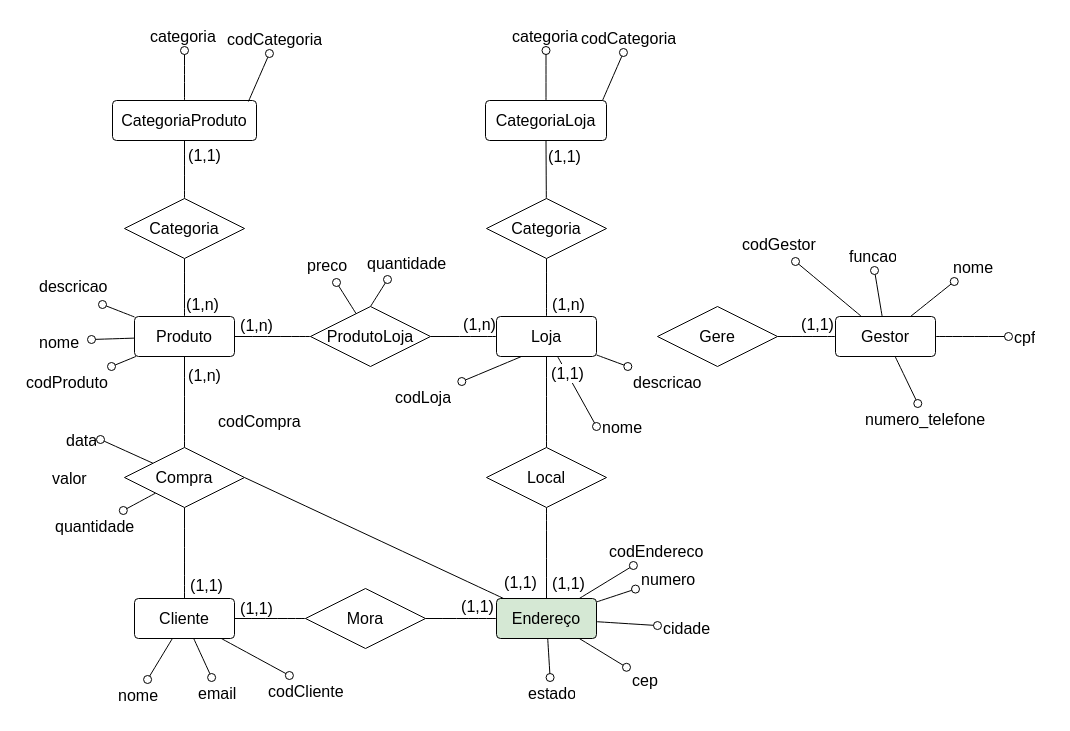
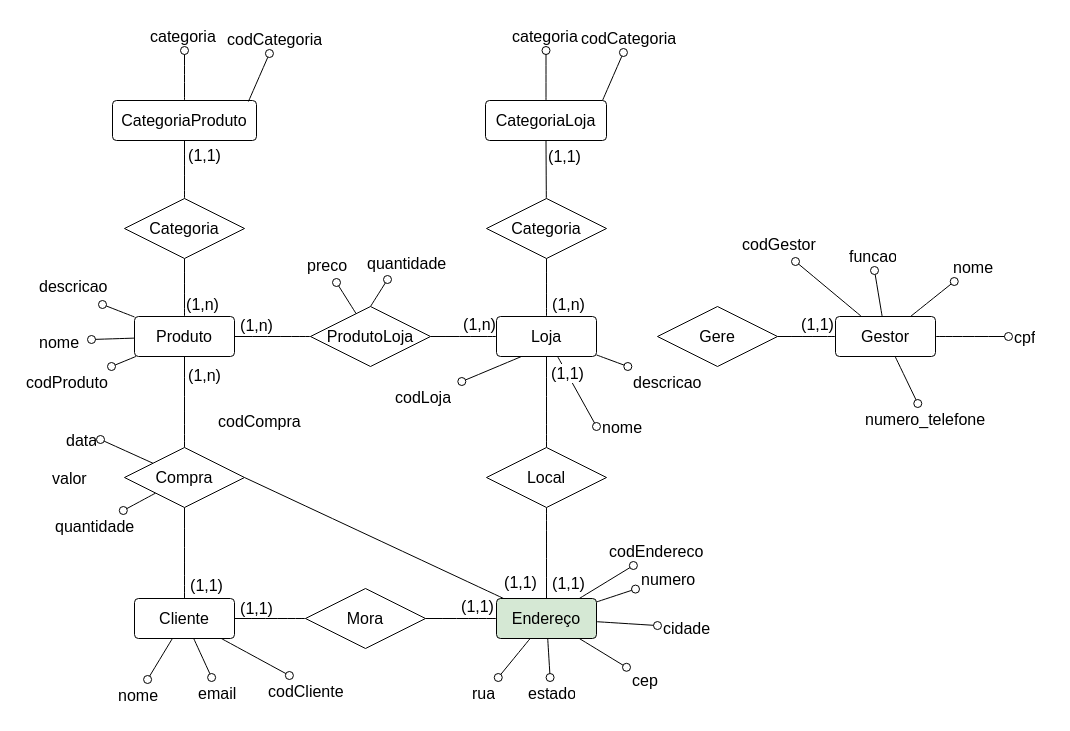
+ <mxCell id="33" style="edgeStyle=none;curved=1;rounded=0;orthogonalLoop=1;jettySize=auto;html=1;fontSize=12;startSize=8;endSize=8;endArrow=oval;endFill=0;" parent="1" source="34" target="67" edge="1"><mxGeometry relative="1" as="geometry" /></mxCell>
+ <mxCell id="67" value="rua" style="text;strokeColor=none;fillColor=none;spacingLeft=4;spacingRight=4;overflow=hidden;rotatable=0;points=[[0,0.5],[1,0.5]];portConstraint=eastwest;fontSize=16;whiteSpace=wrap;html=1;" parent="1" vertex="1"><mxGeometry x="465.5" y="677" width="40" height="30" as="geometry" /></mxCell>
